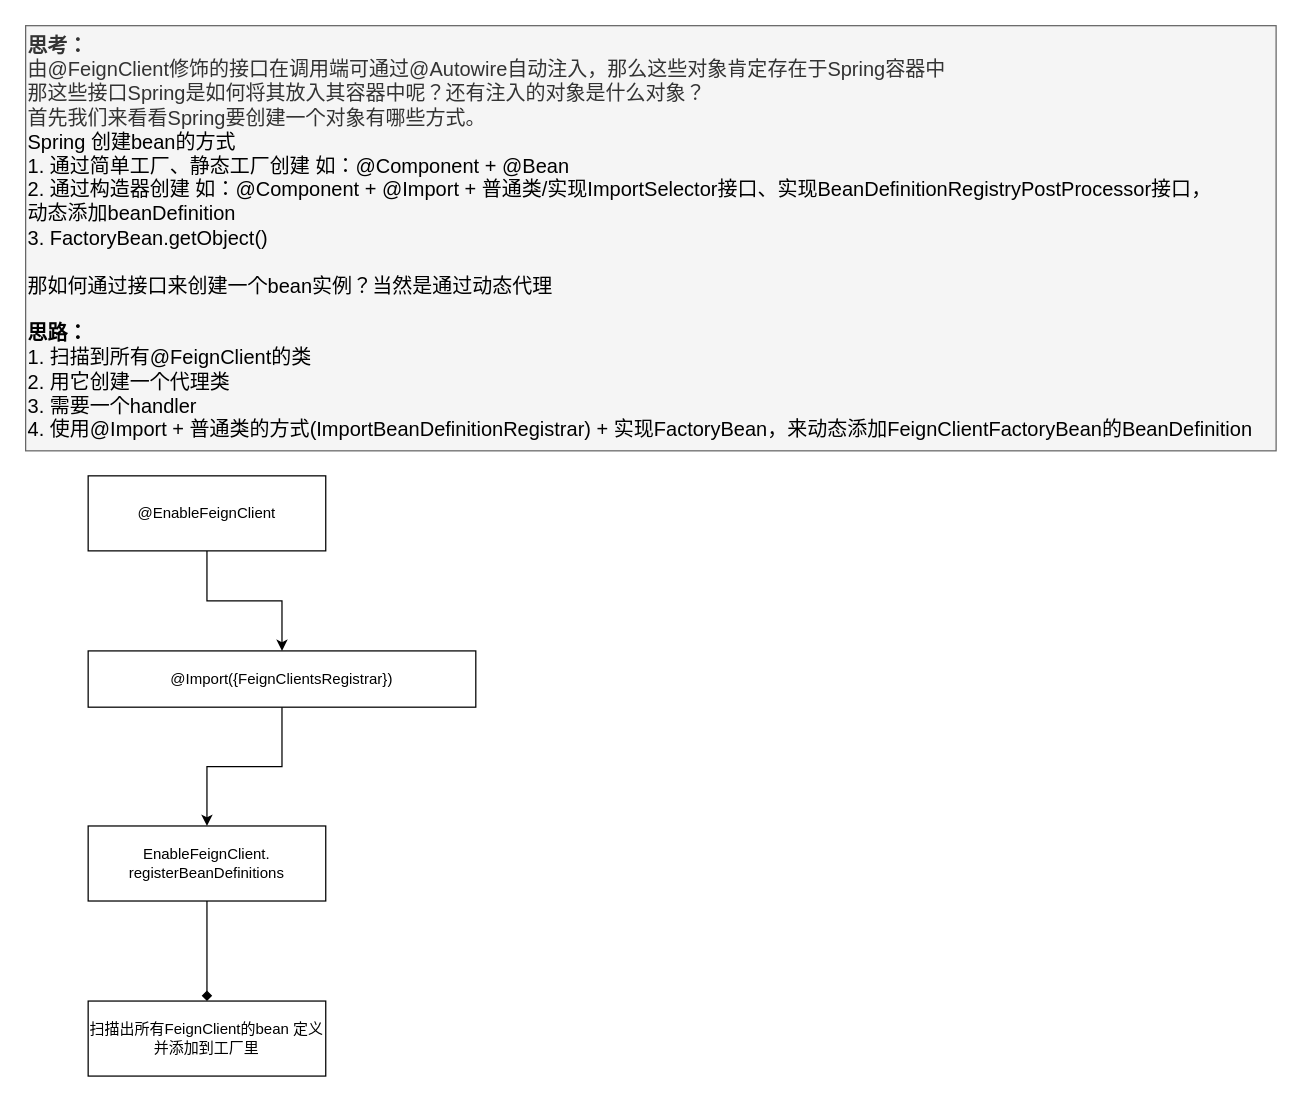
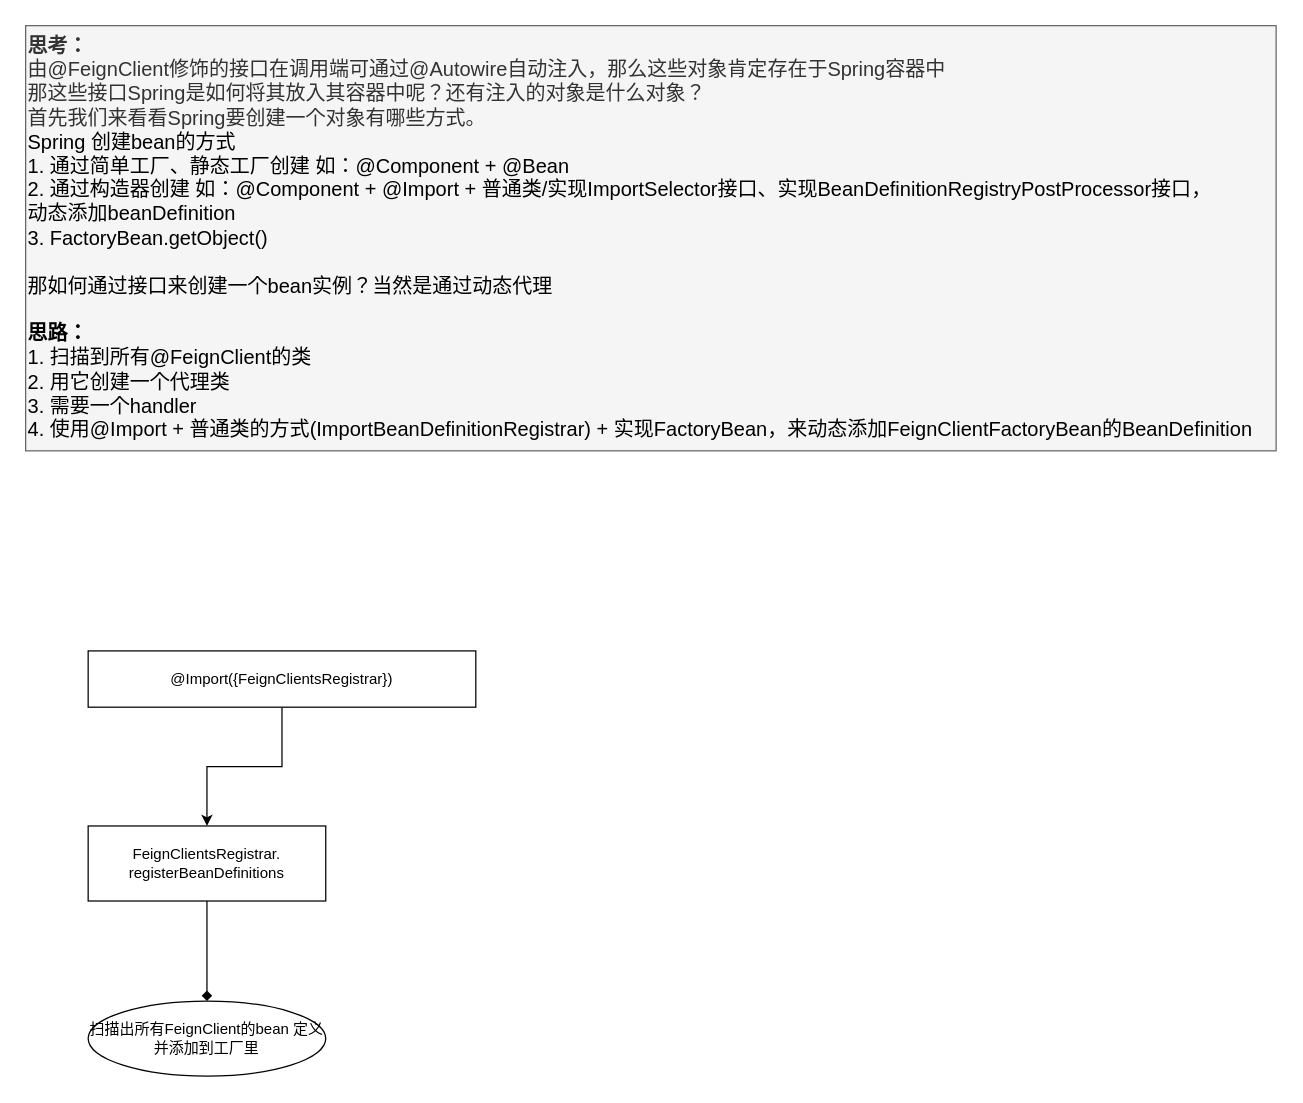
- <mxCell id="4" value="@EnableFeignClient" style="rounded=0;whiteSpace=wrap;html=1;" parent="1" vertex="1"><mxGeometry x="70" y="380" width="190" height="60" as="geometry" /></mxCell>
- <mxCell id="3" value="" style="edgeStyle=orthogonalEdgeStyle;rounded=0;orthogonalLoop=1;jettySize=auto;html=1;" parent="1" source="4" target="6" edge="1"><mxGeometry relative="1" as="geometry" /></mxCell>
- <mxCell id="8" value="EnableFeignClient.&lt;div&gt;registerBeanDefinitions&lt;/div&gt;" style="rounded=0;whiteSpace=wrap;html=1;" parent="1" vertex="1"><mxGeometry x="70" y="660" width="190" height="60" as="geometry" /></mxCell>
+ <mxCell id="8" value="FeignClientsRegistrar.&lt;div&gt;registerBeanDefinitions&lt;/div&gt;" style="rounded=0;whiteSpace=wrap;html=1;" parent="1" vertex="1"><mxGeometry x="70" y="660" width="190" height="60" as="geometry" /></mxCell>
- <mxCell id="9" value="扫描出所有FeignClient的bean 定义&lt;div&gt;并添加到工厂里&lt;/div&gt;" style="rounded=0;whiteSpace=wrap;html=1;" parent="1" vertex="1"><mxGeometry x="70" y="800" width="190" height="60" as="geometry" /></mxCell>
+ <mxCell id="9" value="扫描出所有FeignClient的bean 定义&lt;div&gt;并添加到工厂里&lt;/div&gt;" style="ellipse;whiteSpace=wrap;html=1;" parent="1" vertex="1"><mxGeometry x="70" y="800" width="190" height="60" as="geometry" /></mxCell>
